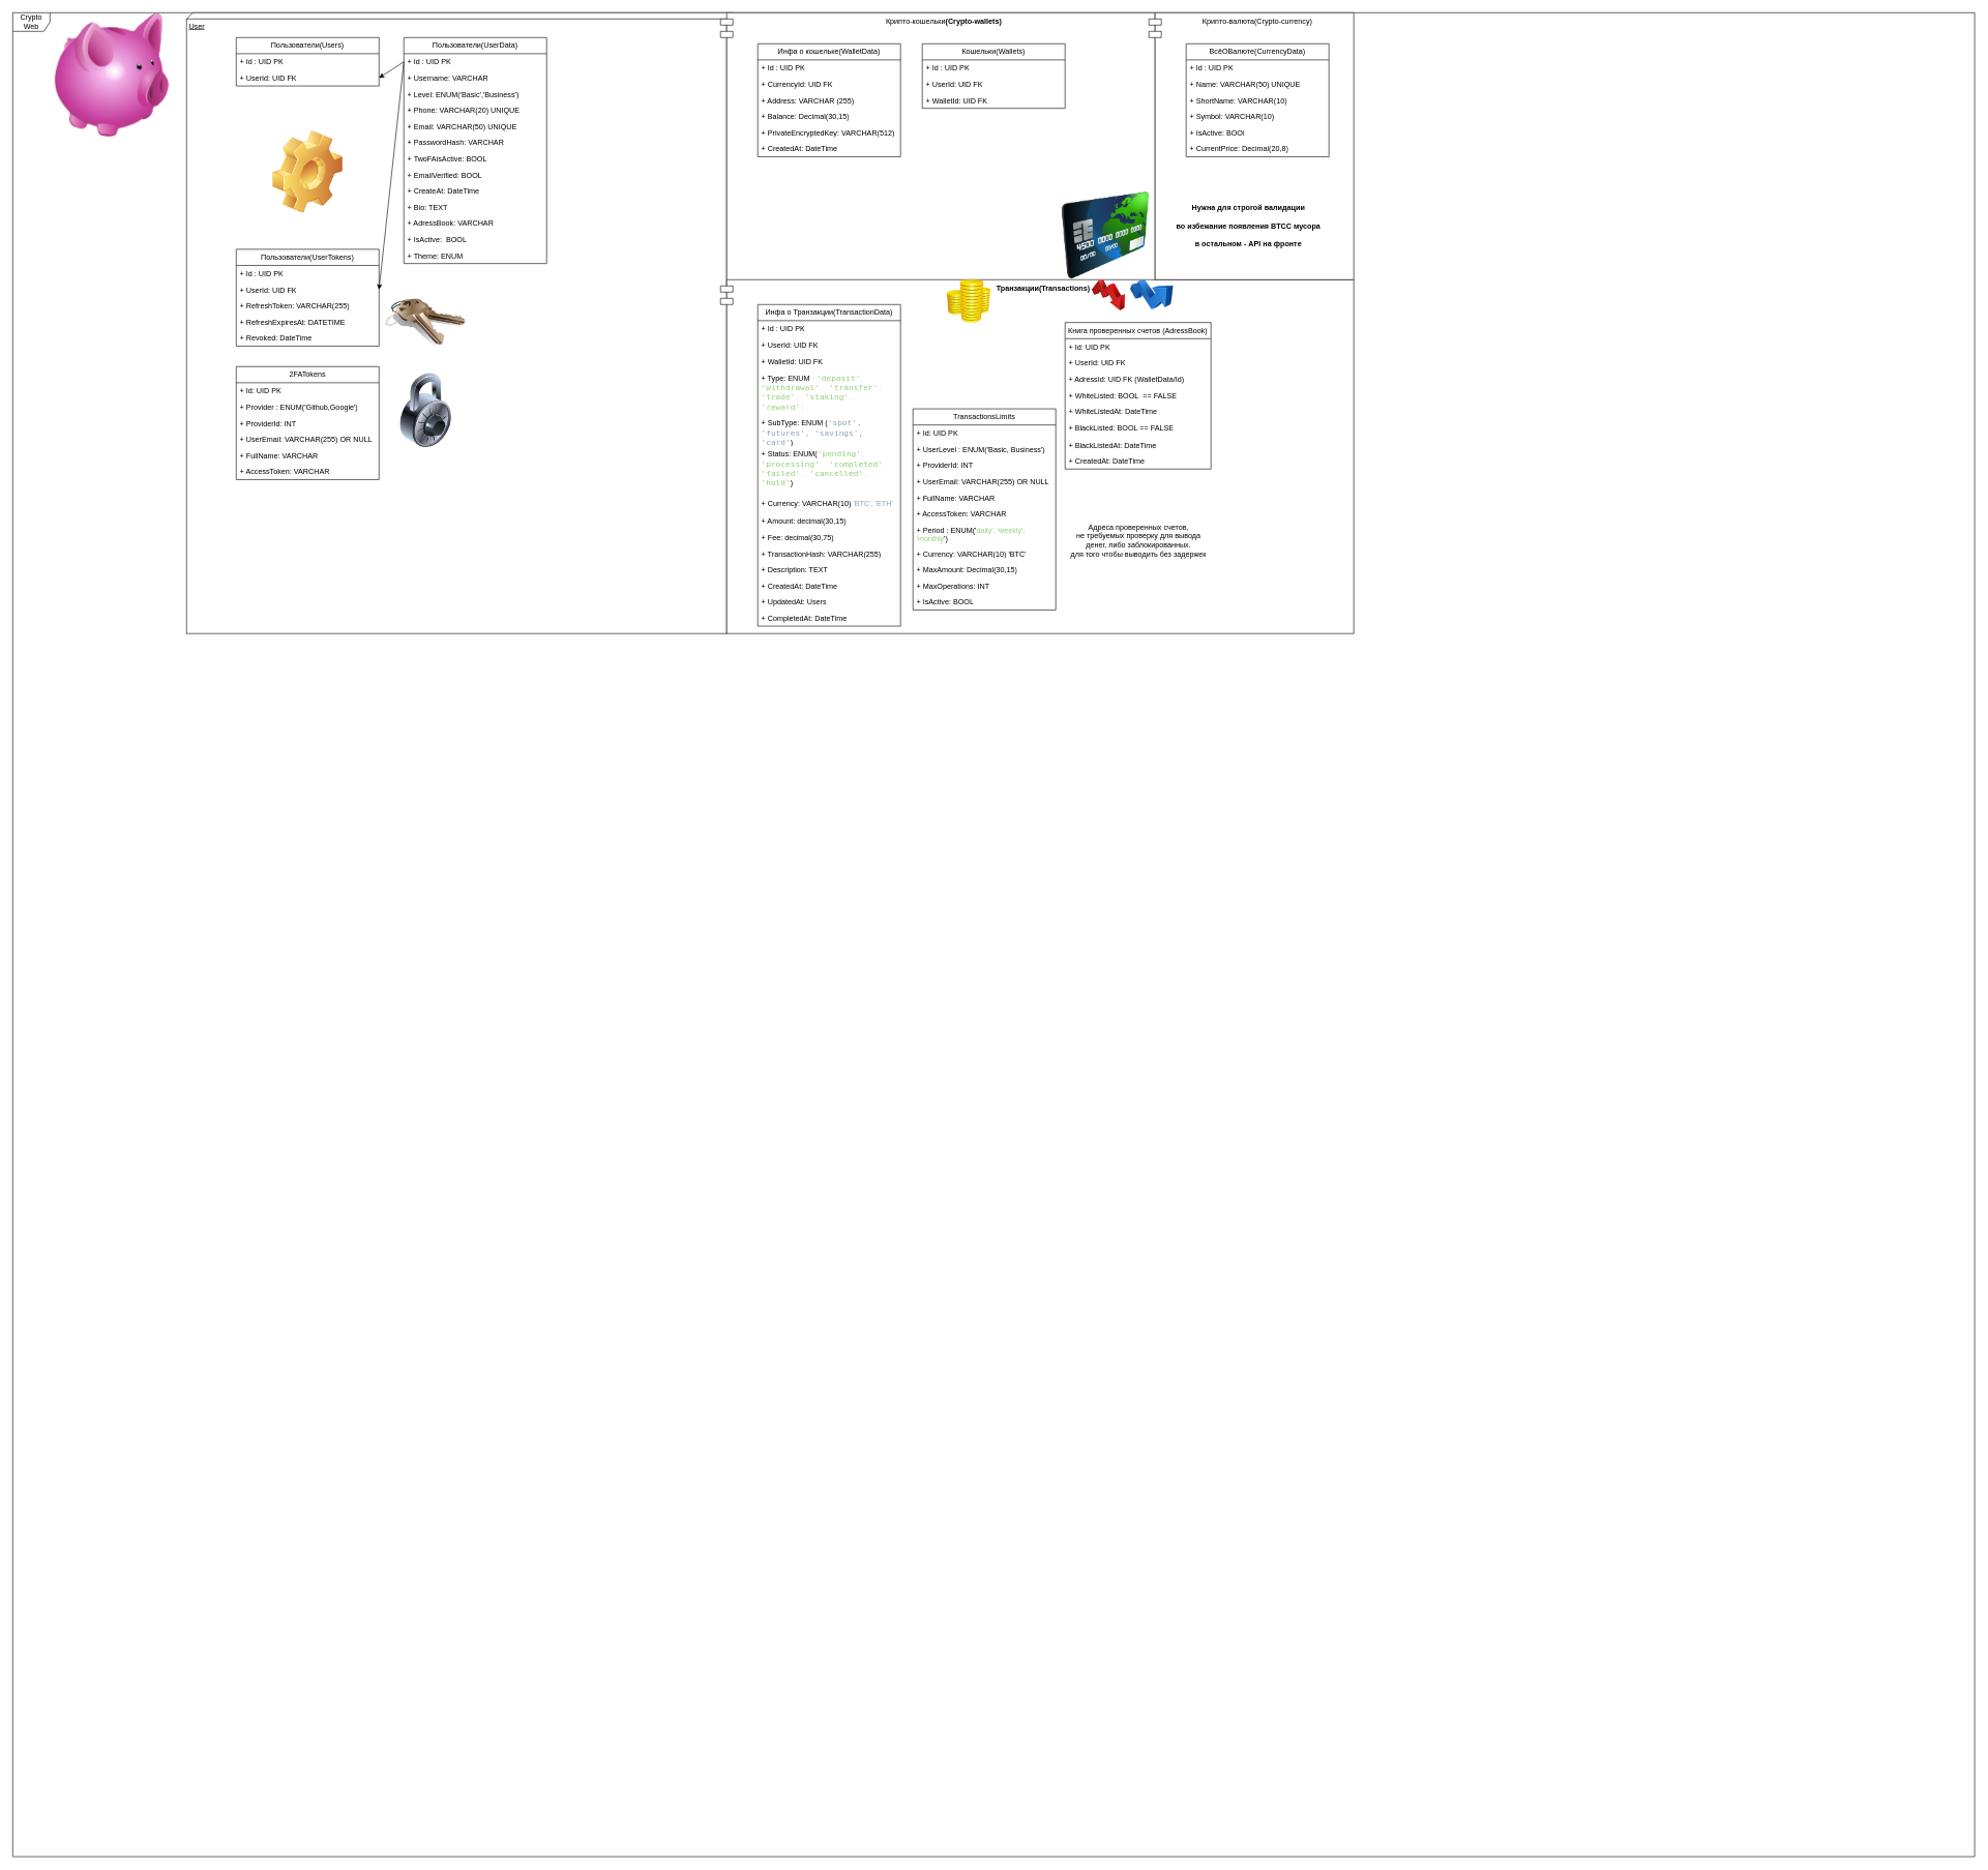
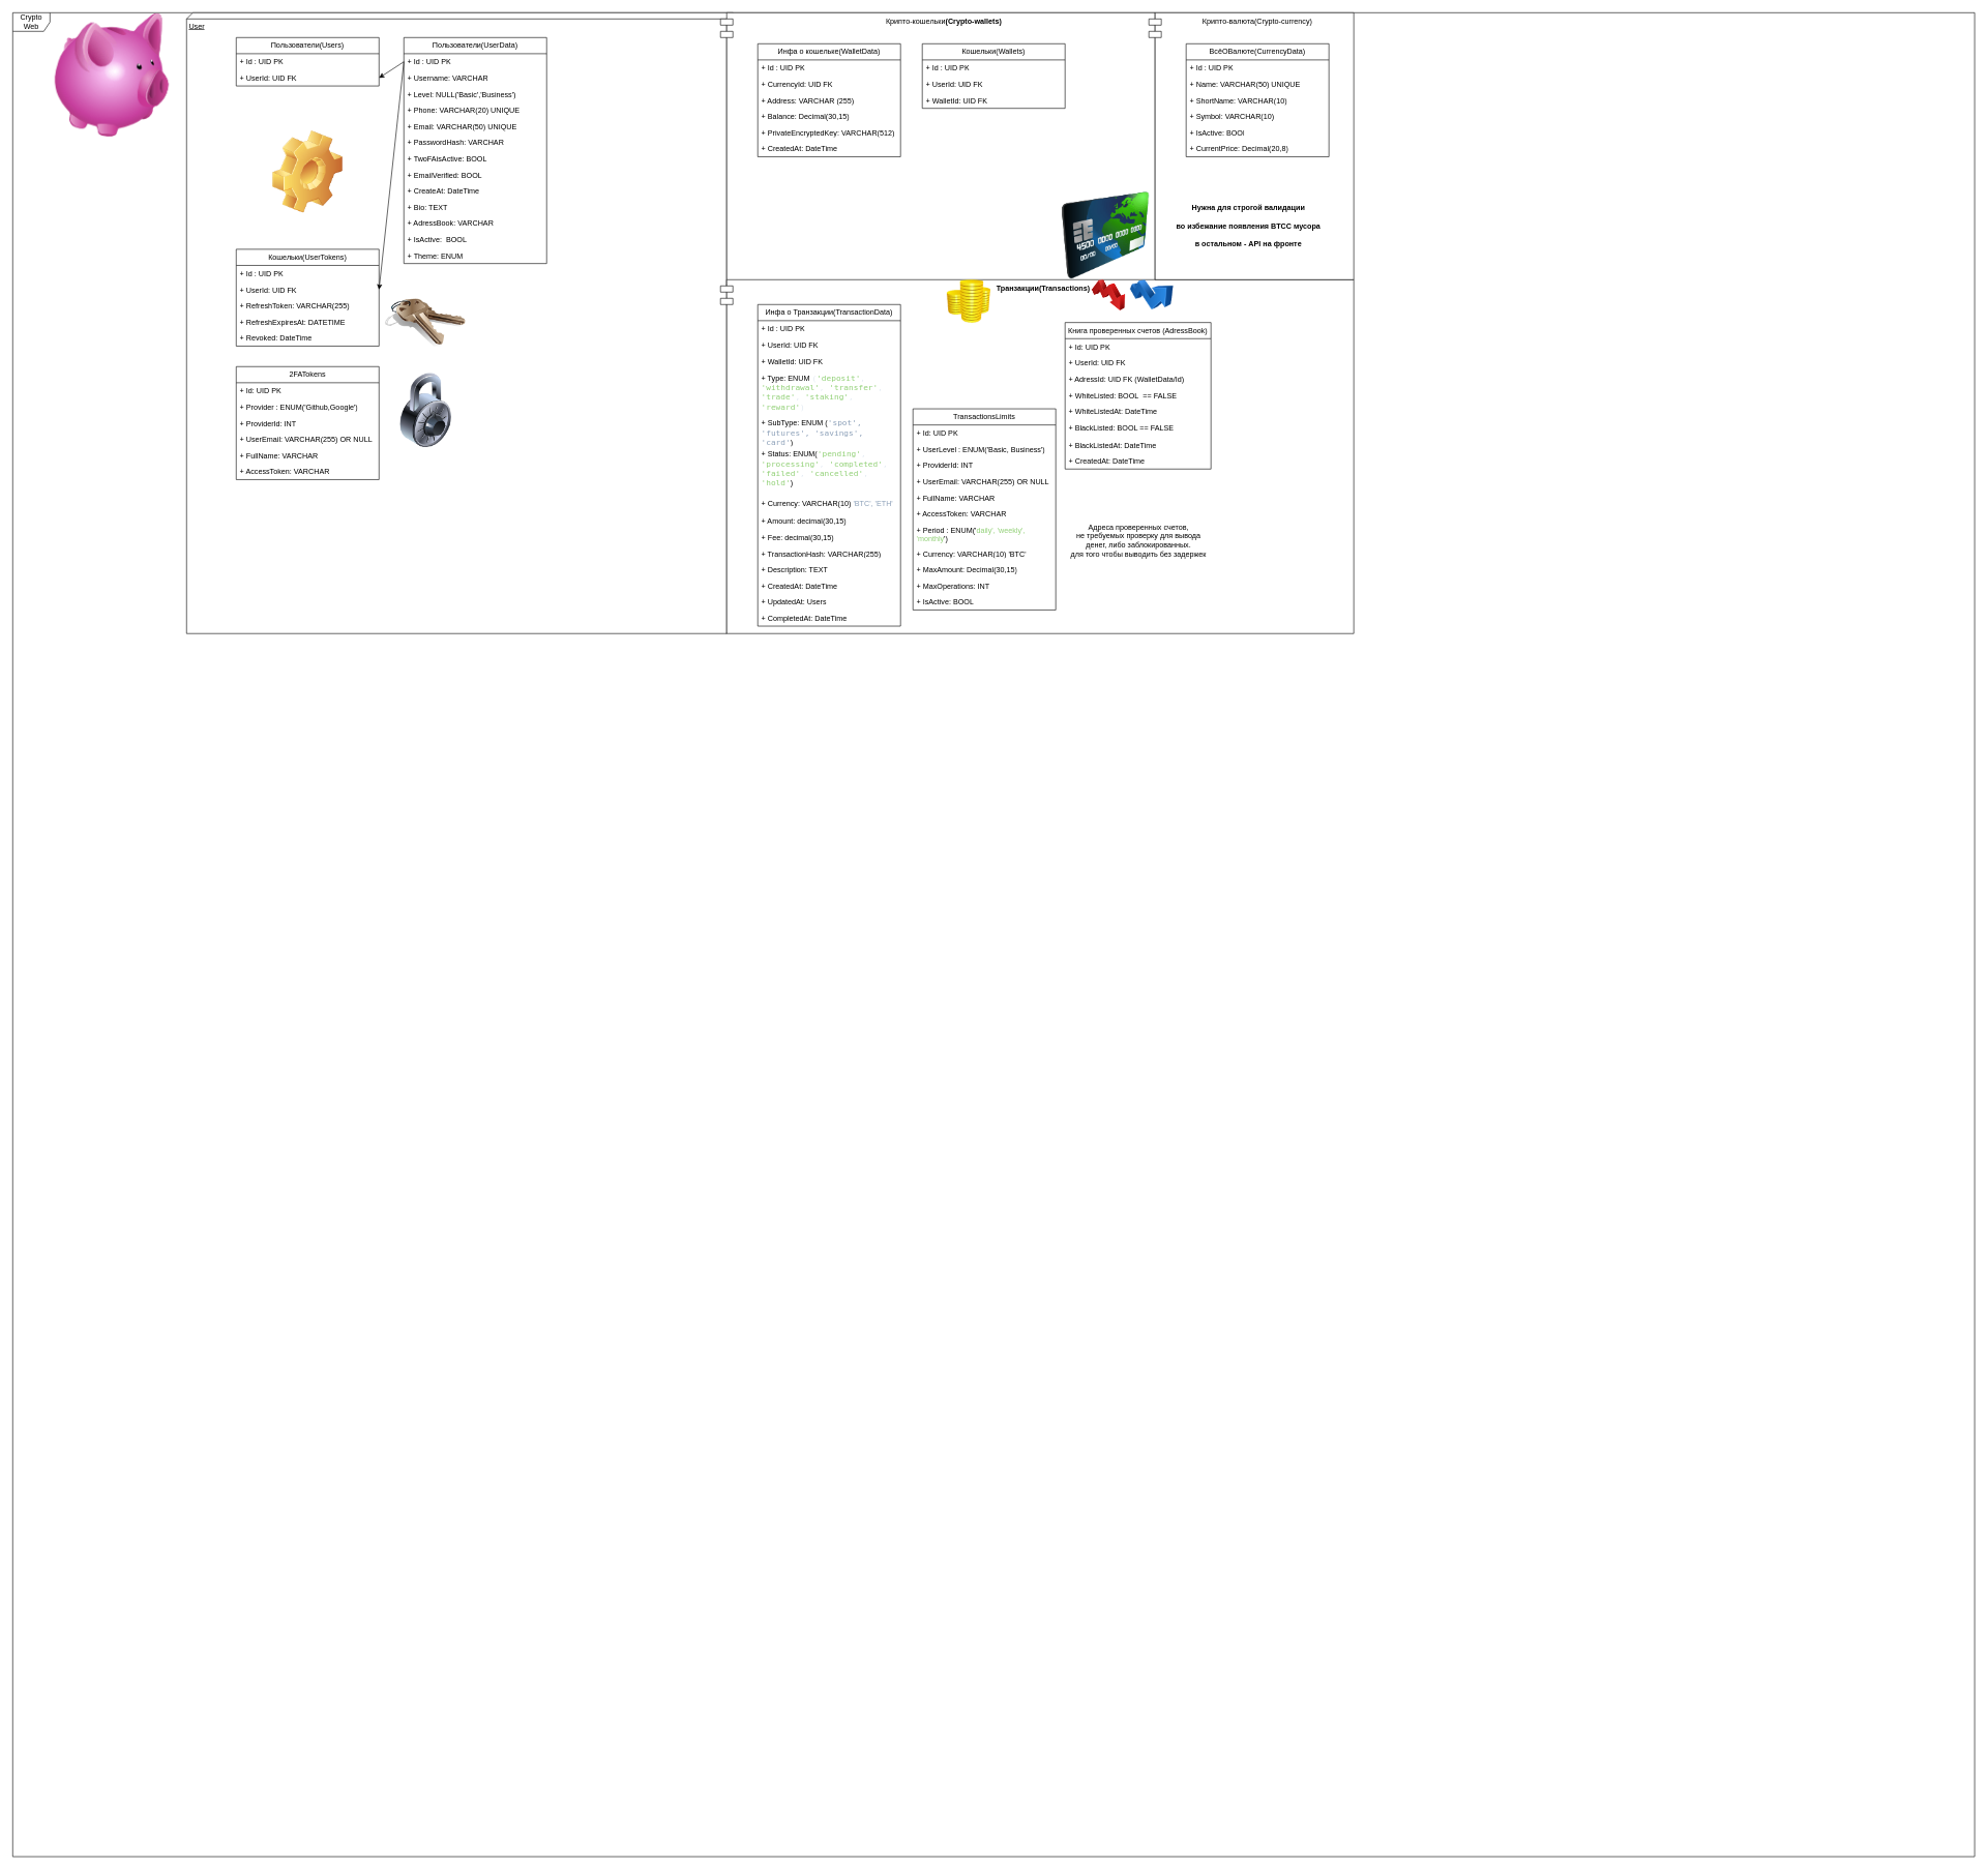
- <mxCell id="10" value="+ Level: ENUM('Basic','Business')" style="text;strokeColor=none;fillColor=none;align=left;verticalAlign=top;spacingLeft=4;spacingRight=4;overflow=hidden;rotatable=0;points=[[0,0.5],[1,0.5]];portConstraint=eastwest;whiteSpace=wrap;html=1;fontFamily=Helvetica;fontSize=12;fontColor=default;fontStyle=0;labelBackgroundColor=default;resizable=1;horizontal=1;" parent="7" vertex="1"><mxGeometry y="78" width="230" height="26" as="geometry" /></mxCell>
+ <mxCell id="10" value="+ Level: NULL('Basic','Business')" style="text;strokeColor=none;fillColor=none;align=left;verticalAlign=top;spacingLeft=4;spacingRight=4;overflow=hidden;rotatable=0;points=[[0,0.5],[1,0.5]];portConstraint=eastwest;whiteSpace=wrap;html=1;fontFamily=Helvetica;fontSize=12;fontColor=default;fontStyle=0;labelBackgroundColor=default;resizable=1;horizontal=1;" parent="7" vertex="1"><mxGeometry y="78" width="230" height="26" as="geometry" /></mxCell>
- <mxCell id="22" value="Пользователи(UserTokens)" style="swimlane;fontStyle=0;childLayout=stackLayout;horizontal=1;startSize=26;fillColor=none;horizontalStack=0;resizeParent=1;resizeParentMax=0;resizeLast=0;collapsible=1;marginBottom=0;whiteSpace=wrap;html=1;labelBackgroundColor=default;movable=0;resizable=0;rotatable=0;deletable=0;editable=0;locked=1;connectable=0;" parent="1" vertex="1"><mxGeometry x="380" y="401" width="230" height="156" as="geometry"><mxRectangle x="730" y="613" width="120" height="30" as="alternateBounds" /></mxGeometry></mxCell>
+ <mxCell id="22" value="Кошельки(UserTokens)" style="swimlane;fontStyle=0;childLayout=stackLayout;horizontal=1;startSize=26;fillColor=none;horizontalStack=0;resizeParent=1;resizeParentMax=0;resizeLast=0;collapsible=1;marginBottom=0;whiteSpace=wrap;html=1;labelBackgroundColor=default;movable=0;resizable=0;rotatable=0;deletable=0;editable=0;locked=1;connectable=0;" parent="1" vertex="1"><mxGeometry x="380" y="401" width="230" height="156" as="geometry"><mxRectangle x="730" y="613" width="120" height="30" as="alternateBounds" /></mxGeometry></mxCell>
- <mxCell id="68" value="+ Fee: decimal(30,75)" style="text;strokeColor=none;fillColor=none;align=left;verticalAlign=top;spacingLeft=4;spacingRight=4;overflow=hidden;rotatable=0;points=[[0,0.5],[1,0.5]];portConstraint=eastwest;whiteSpace=wrap;html=1;" parent="59" vertex="1"><mxGeometry y="362" width="230" height="26" as="geometry" /></mxCell>
+ <mxCell id="68" value="+ Fee: decimal(30,15)" style="text;strokeColor=none;fillColor=none;align=left;verticalAlign=top;spacingLeft=4;spacingRight=4;overflow=hidden;rotatable=0;points=[[0,0.5],[1,0.5]];portConstraint=eastwest;whiteSpace=wrap;html=1;" parent="59" vertex="1"><mxGeometry y="362" width="230" height="26" as="geometry" /></mxCell>
